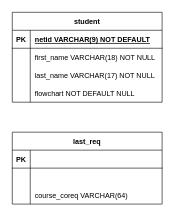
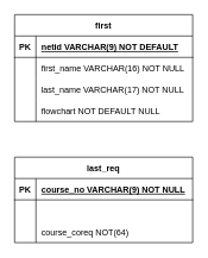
- <mxCell id="2" value="student" style="shape=table;startSize=30;container=1;collapsible=1;childLayout=tableLayout;fixedRows=1;rowLines=0;fontStyle=1;align=center;resizeLast=1;" parent="1" vertex="1"><mxGeometry x="20" y="20" width="250" height="150" as="geometry" /></mxCell>
+ <mxCell id="2" value="first" style="shape=table;startSize=30;container=1;collapsible=1;childLayout=tableLayout;fixedRows=1;rowLines=0;fontStyle=1;align=center;resizeLast=1;" parent="1" vertex="1"><mxGeometry x="20" y="20" width="250" height="150" as="geometry" /></mxCell>
- <mxCell id="8" value="first_name VARCHAR(18) NOT NULL" style="shape=partialRectangle;overflow=hidden;connectable=0;fillColor=none;top=0;left=0;bottom=0;right=0;align=left;spacingLeft=6;" parent="6" vertex="1"><mxGeometry x="30" width="220" height="30" as="geometry" /></mxCell>
+ <mxCell id="8" value="first_name VARCHAR(16) NOT NULL" style="shape=partialRectangle;overflow=hidden;connectable=0;fillColor=none;top=0;left=0;bottom=0;right=0;align=left;spacingLeft=6;" parent="6" vertex="1"><mxGeometry x="30" width="220" height="30" as="geometry" /></mxCell>
+ <mxCell id="18" value="course_no VARCHAR(9) NOT NULL " style="shape=partialRectangle;overflow=hidden;connectable=0;fillColor=none;top=0;left=0;bottom=0;right=0;align=left;spacingLeft=6;fontStyle=5;" parent="16" vertex="1"><mxGeometry x="30" width="220" height="30" as="geometry" /></mxCell>
- <mxCell id="23" value="course_coreq VARCHAR(64)" style="shape=partialRectangle;overflow=hidden;connectable=0;fillColor=none;top=0;left=0;bottom=0;right=0;align=left;spacingLeft=6;" parent="21" vertex="1"><mxGeometry x="30" width="220" height="30" as="geometry" /></mxCell>
+ <mxCell id="23" value="course_coreq NOT(64)" style="shape=partialRectangle;overflow=hidden;connectable=0;fillColor=none;top=0;left=0;bottom=0;right=0;align=left;spacingLeft=6;" parent="21" vertex="1"><mxGeometry x="30" width="220" height="30" as="geometry" /></mxCell>
